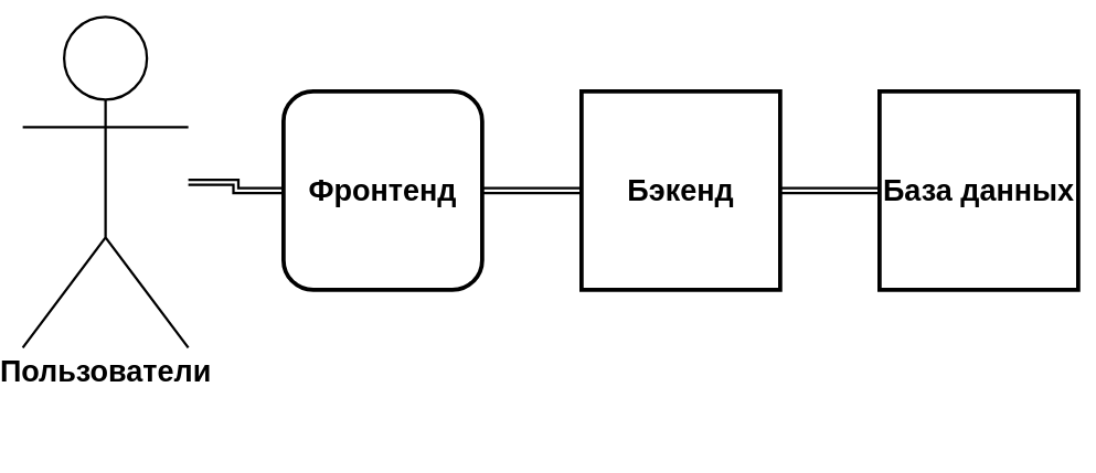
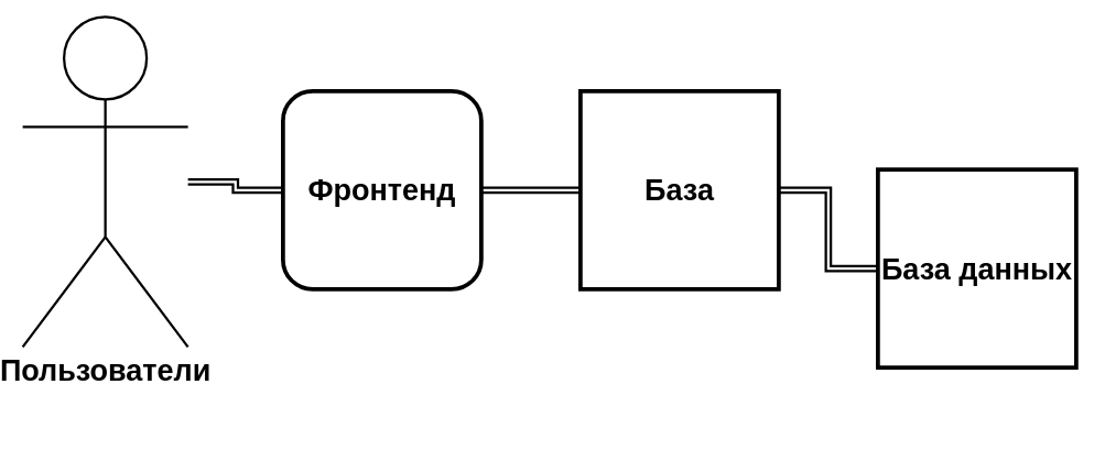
- <mxCell id="11" value="&lt;font style=&quot;font-size: 36px&quot;&gt;Бэкенд&lt;/font&gt;" style="rounded=0;whiteSpace=wrap;html=1;fontFamily=Helvetica;fontSize=12;fontColor=#000000;align=center;strokeColor=#000000;fillColor=#ffffff;fontStyle=1;strokeWidth=5;" parent="1" vertex="1"><mxGeometry x="695" y="110" width="240" height="240" as="geometry" /></mxCell>
+ <mxCell id="11" value="&lt;font style=&quot;font-size: 36px&quot;&gt;База&lt;/font&gt;" style="rounded=0;whiteSpace=wrap;html=1;fontFamily=Helvetica;fontSize=12;fontColor=#000000;align=center;strokeColor=#000000;fillColor=#ffffff;fontStyle=1;strokeWidth=5;" parent="1" vertex="1"><mxGeometry x="695" y="110" width="240" height="240" as="geometry" /></mxCell>
- <mxCell id="12" value="&lt;font style=&quot;font-size: 36px&quot;&gt;База данных&lt;br&gt;&lt;/font&gt;" style="rounded=0;whiteSpace=wrap;html=1;fontFamily=Helvetica;fontSize=12;fontColor=#000000;align=center;strokeColor=#000000;fillColor=#ffffff;fontStyle=1;strokeWidth=5;" parent="1" vertex="1"><mxGeometry x="1055" y="110" width="240" height="240" as="geometry" /></mxCell>
+ <mxCell id="12" value="&lt;font style=&quot;font-size: 36px&quot;&gt;База данных&lt;br&gt;&lt;/font&gt;" style="rounded=0;whiteSpace=wrap;html=1;fontFamily=Helvetica;fontSize=12;fontColor=#000000;align=center;strokeColor=#000000;fillColor=#ffffff;fontStyle=1;strokeWidth=5;" parent="1" vertex="1"><mxGeometry x="1055" y="205" width="240" height="240" as="geometry" /></mxCell>
